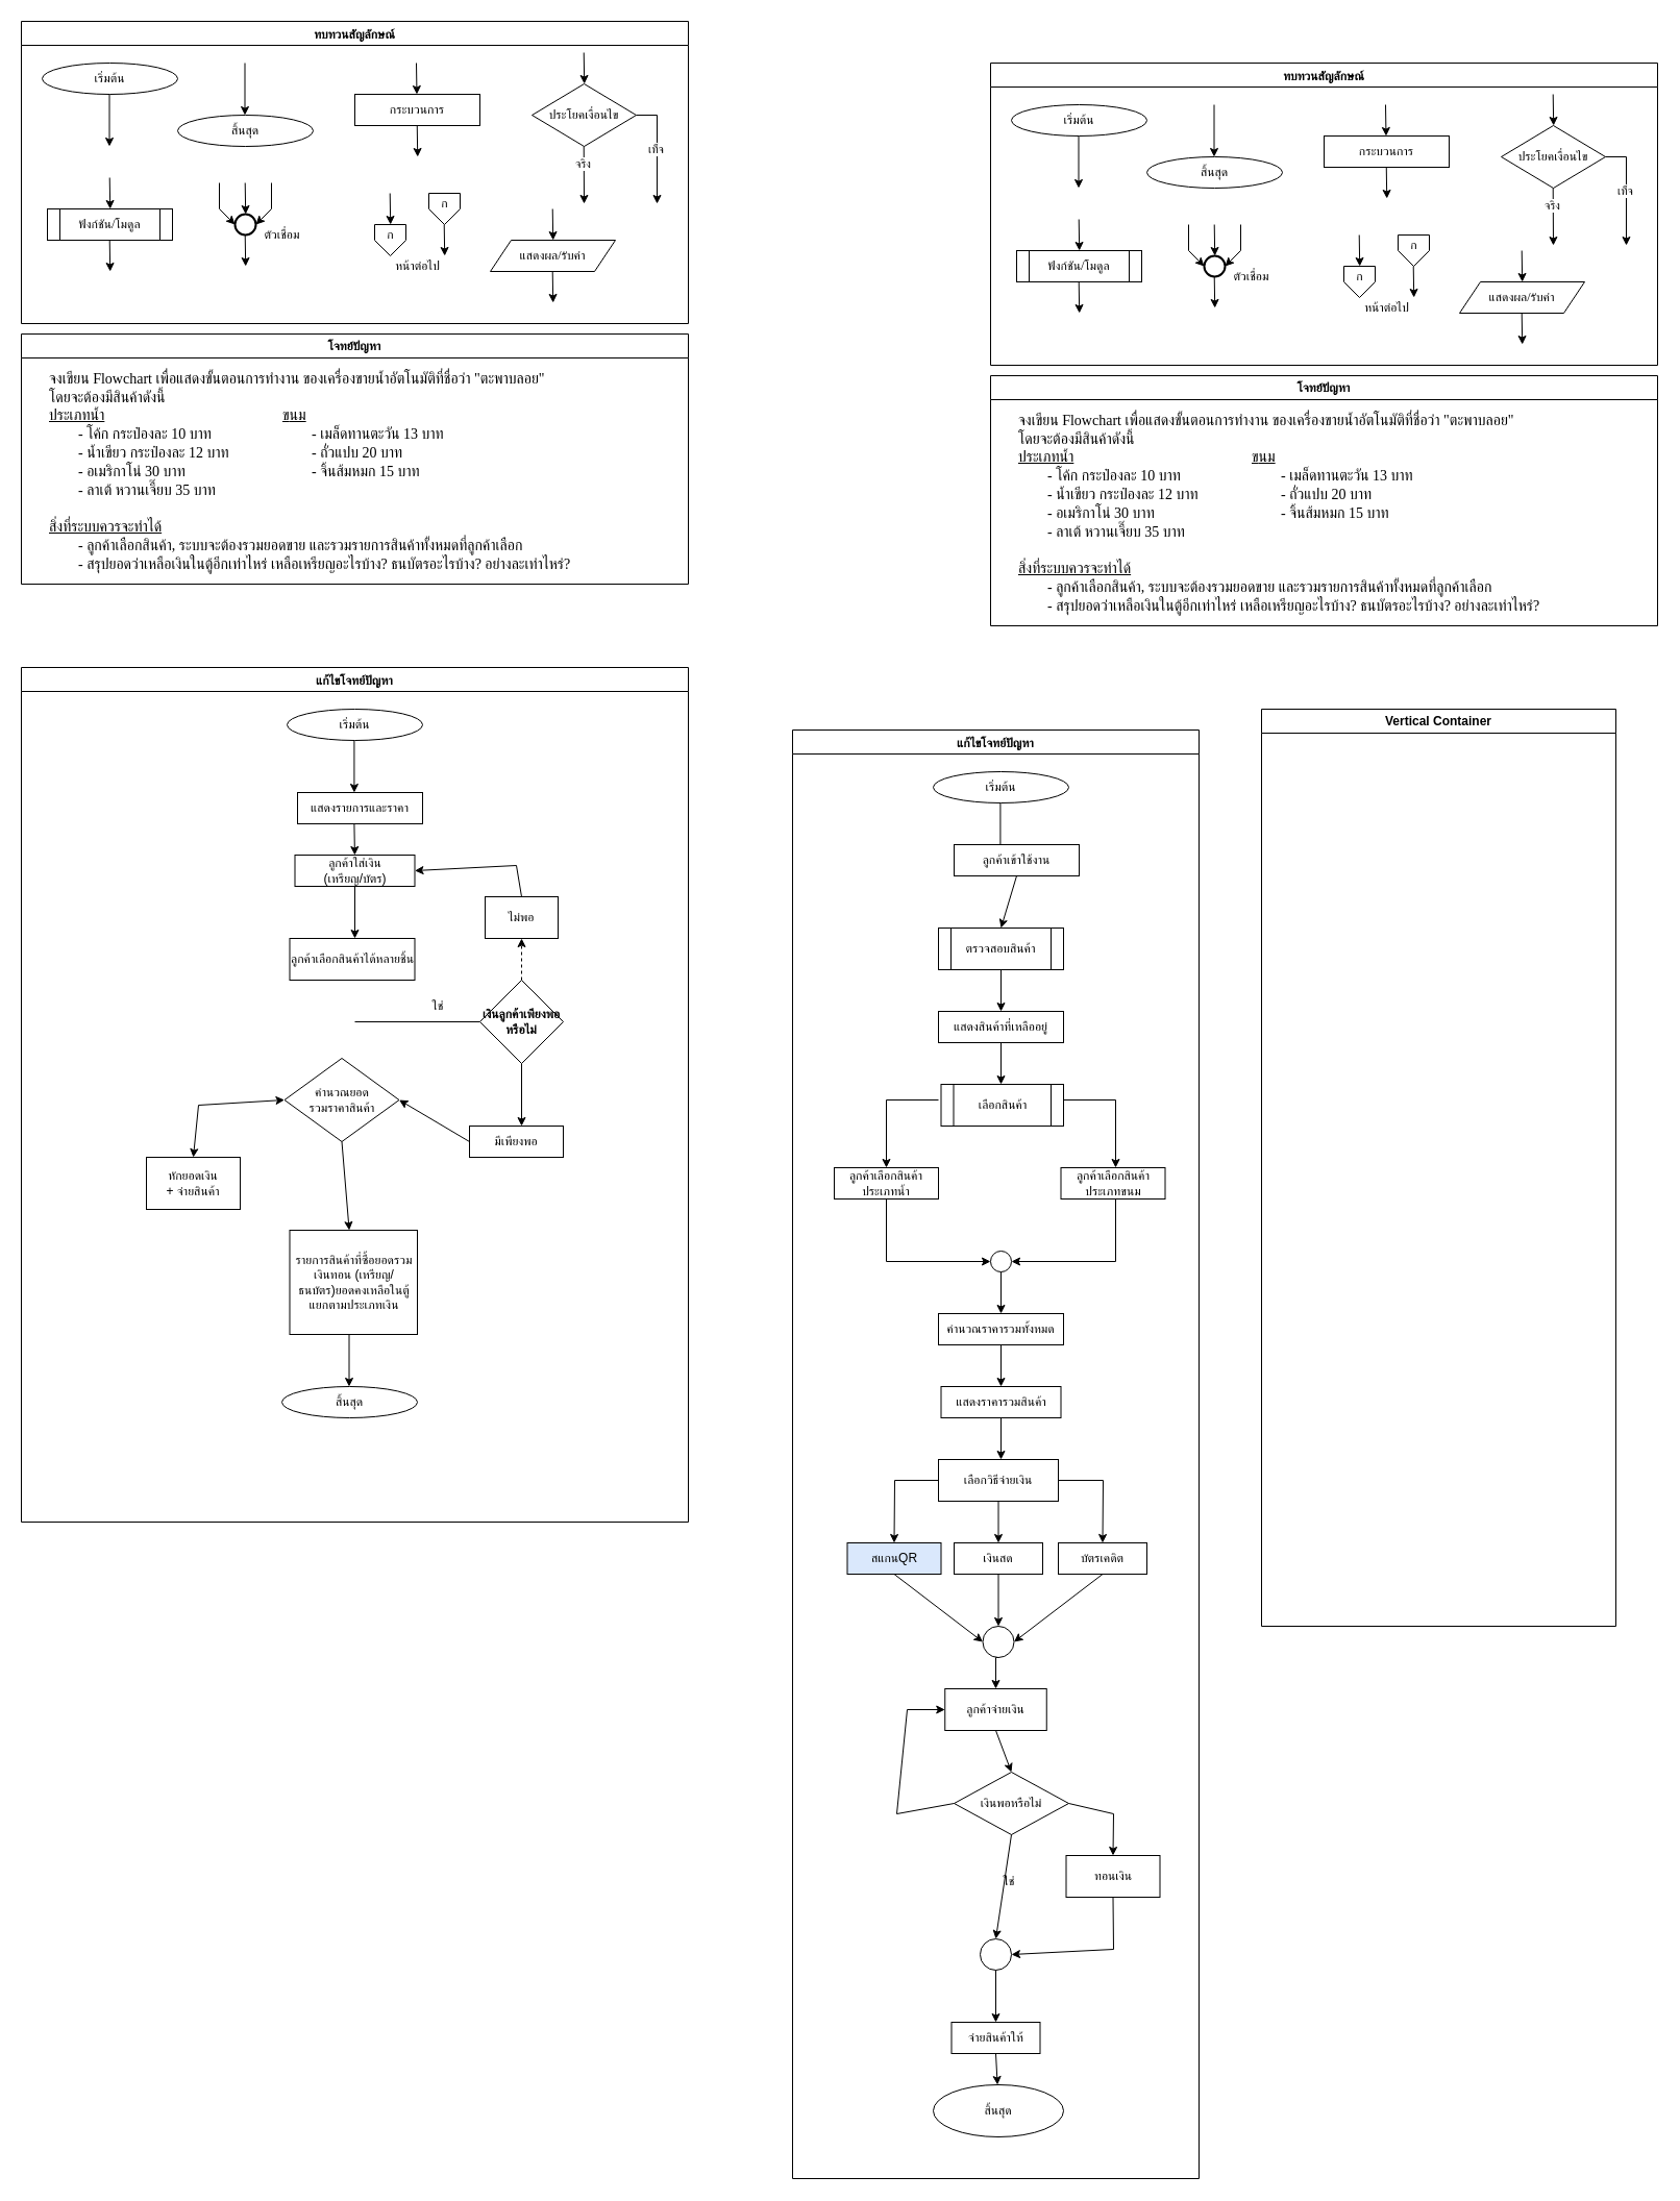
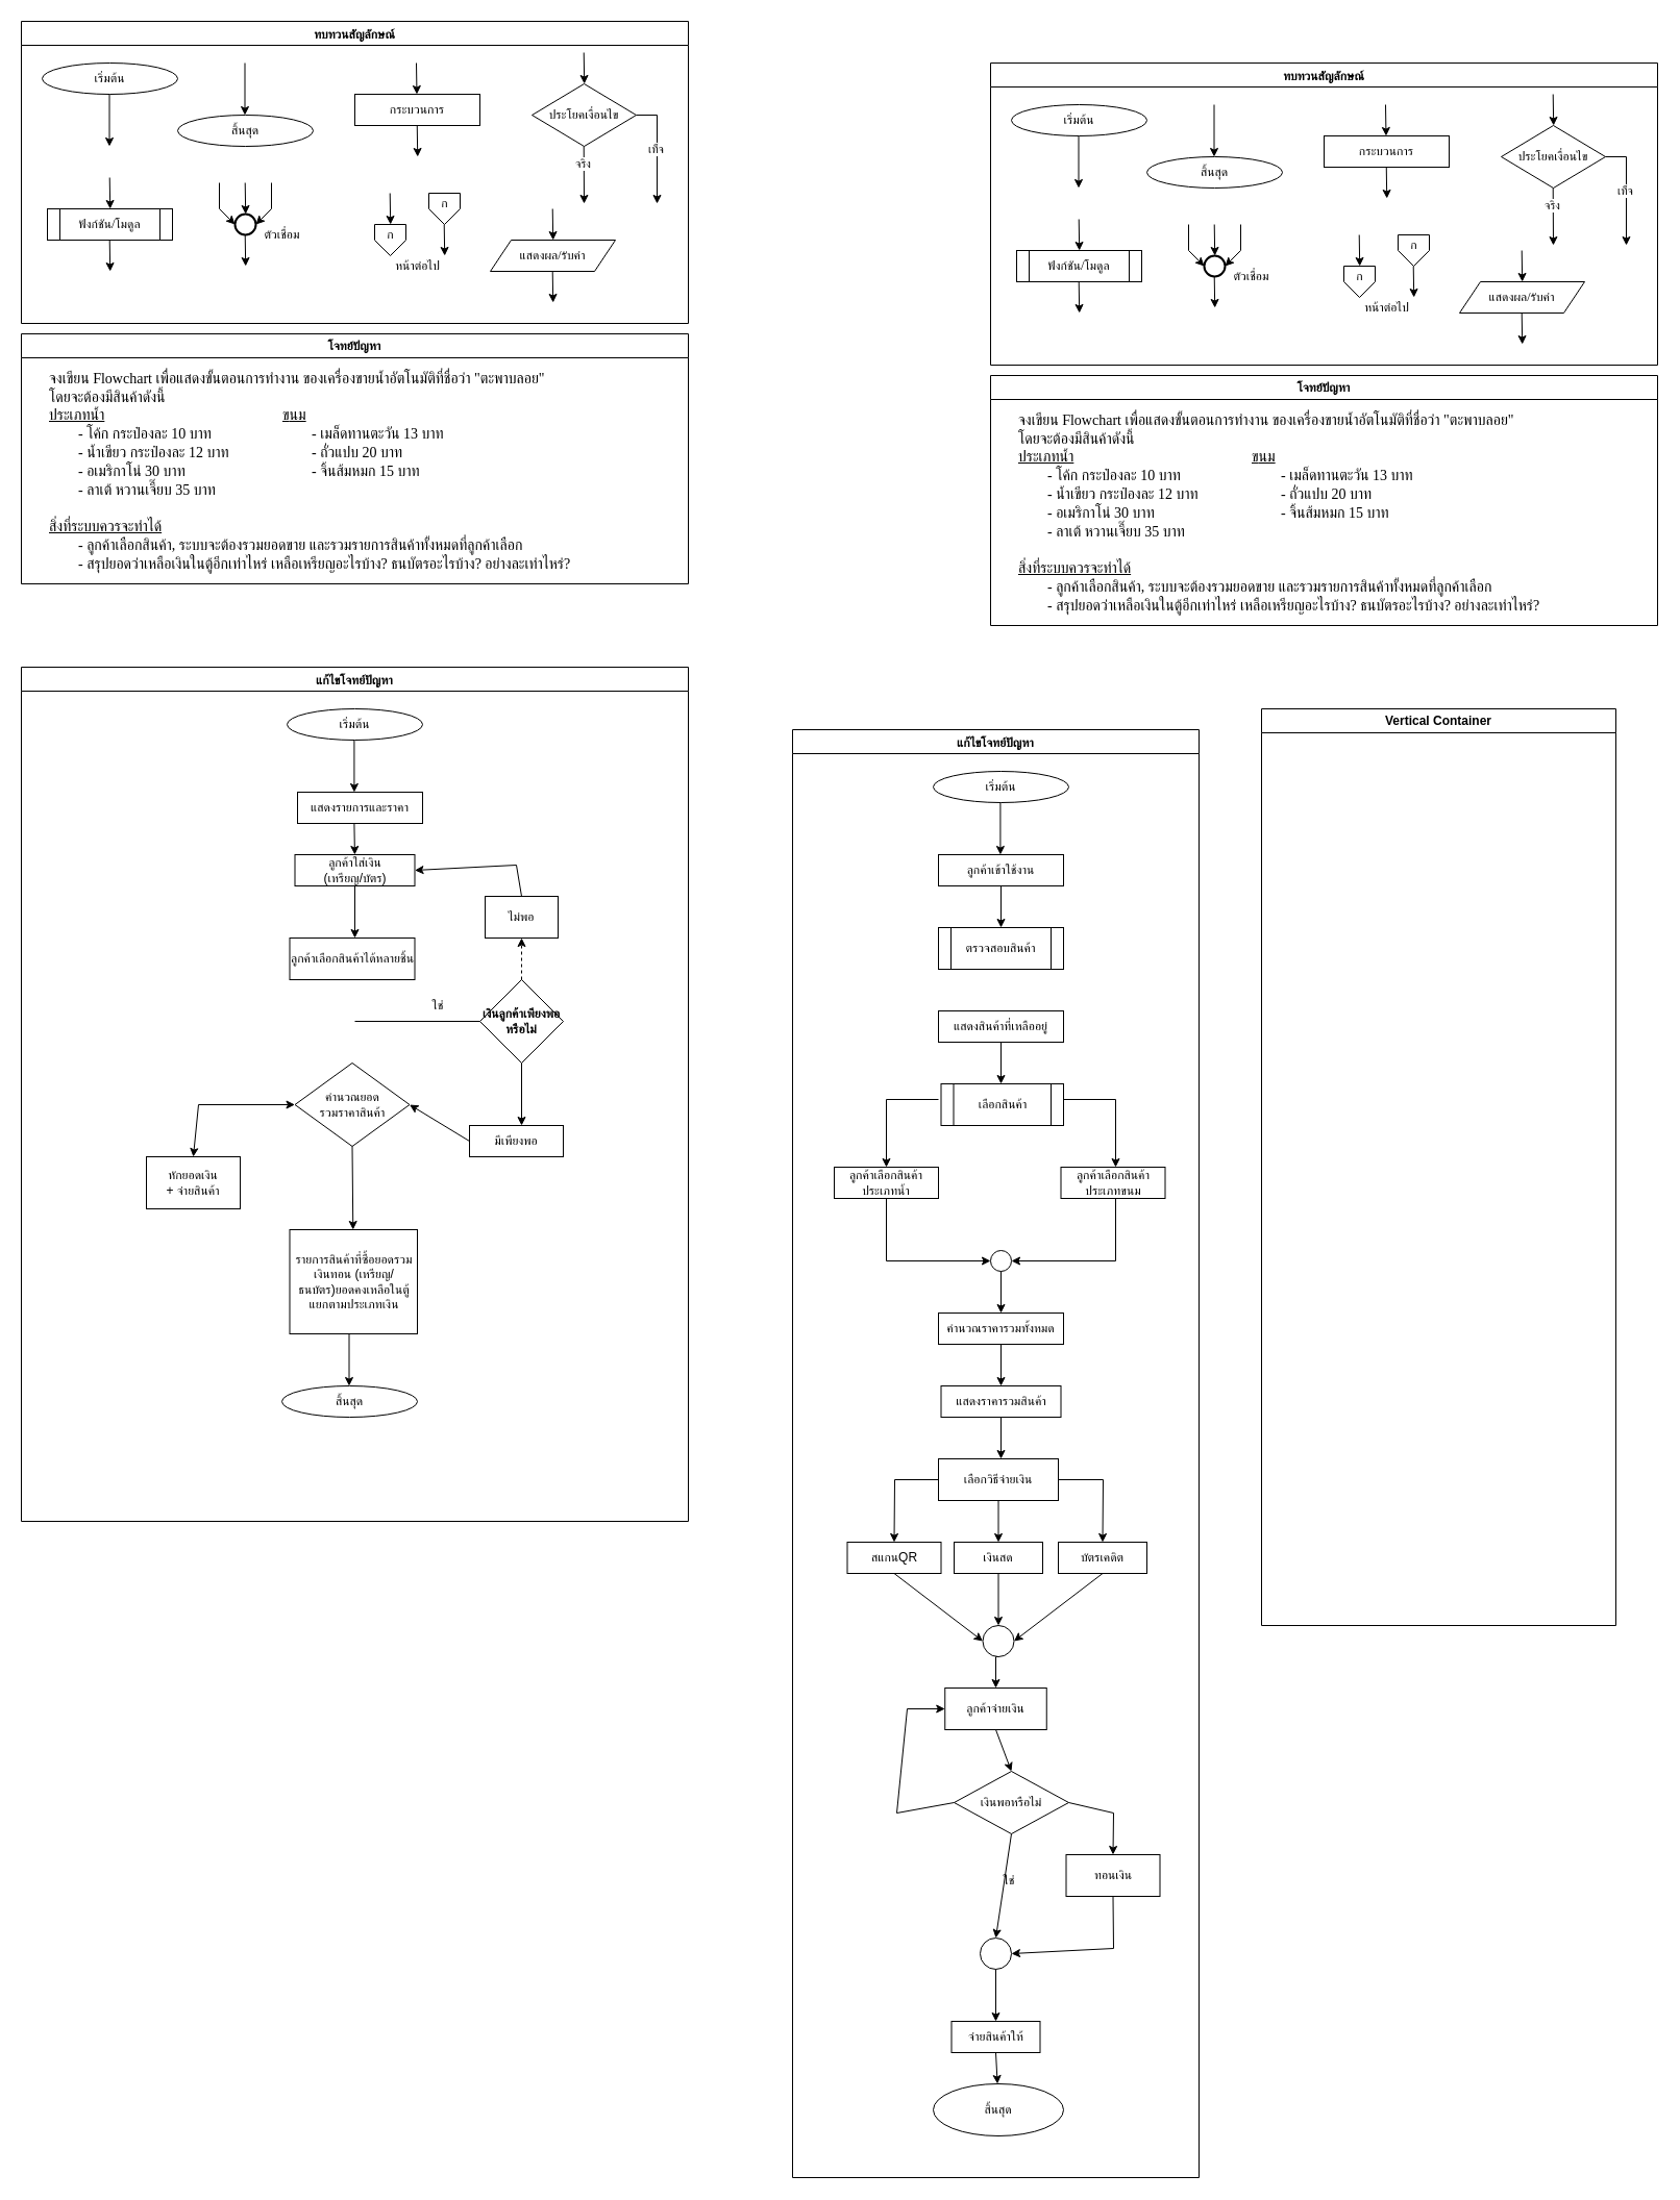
- <mxCell id="97" value="ลูกค้าเข้าใช้งาน" style="rounded=0;whiteSpace=wrap;html=1;" vertex="1" parent="94"><mxGeometry x="155" y="110" width="120" height="30" as="geometry" /></mxCell>
+ <mxCell id="97" value="ลูกค้าเข้าใช้งาน" style="rounded=0;whiteSpace=wrap;html=1;" vertex="1" parent="94"><mxGeometry x="140" y="120" width="120" height="30" as="geometry" /></mxCell>
- <mxCell id="110" value="" style="endArrow=classic;html=1;rounded=0;entryX=0.5;entryY=0;entryDx=0;entryDy=0;exitX=0.5;exitY=1;exitDx=0;exitDy=0;" edge="1" parent="94" source="98" target="100"><mxGeometry width="50" height="50" relative="1" as="geometry"><mxPoint x="130" y="470" as="sourcePoint" /><mxPoint x="180" y="420" as="targetPoint" /></mxGeometry></mxCell>
- <mxCell id="42" value="คำนวณยอด&lt;div&gt;รวมราคาสินค้า&lt;/div&gt;" style="rhombus;whiteSpace=wrap;html=1;" vertex="1" parent="35"><mxGeometry x="252.5" y="375" width="110" height="80" as="geometry" /></mxCell>
+ <mxCell id="42" value="คำนวณยอด&lt;div&gt;รวมราคาสินค้า&lt;/div&gt;" style="rhombus;whiteSpace=wrap;html=1;" vertex="1" parent="35"><mxGeometry x="262.5" y="380" width="110" height="80" as="geometry" /></mxCell>
- <mxCell id="117" value="สแกนQR" style="rounded=0;whiteSpace=wrap;html=1;fillColor=#dae8fc;" vertex="1" parent="94"><mxGeometry x="52.5" y="780" width="90" height="30" as="geometry" /></mxCell>
+ <mxCell id="117" value="สแกนQR" style="rounded=0;whiteSpace=wrap;html=1;" vertex="1" parent="94"><mxGeometry x="52.5" y="780" width="90" height="30" as="geometry" /></mxCell>
